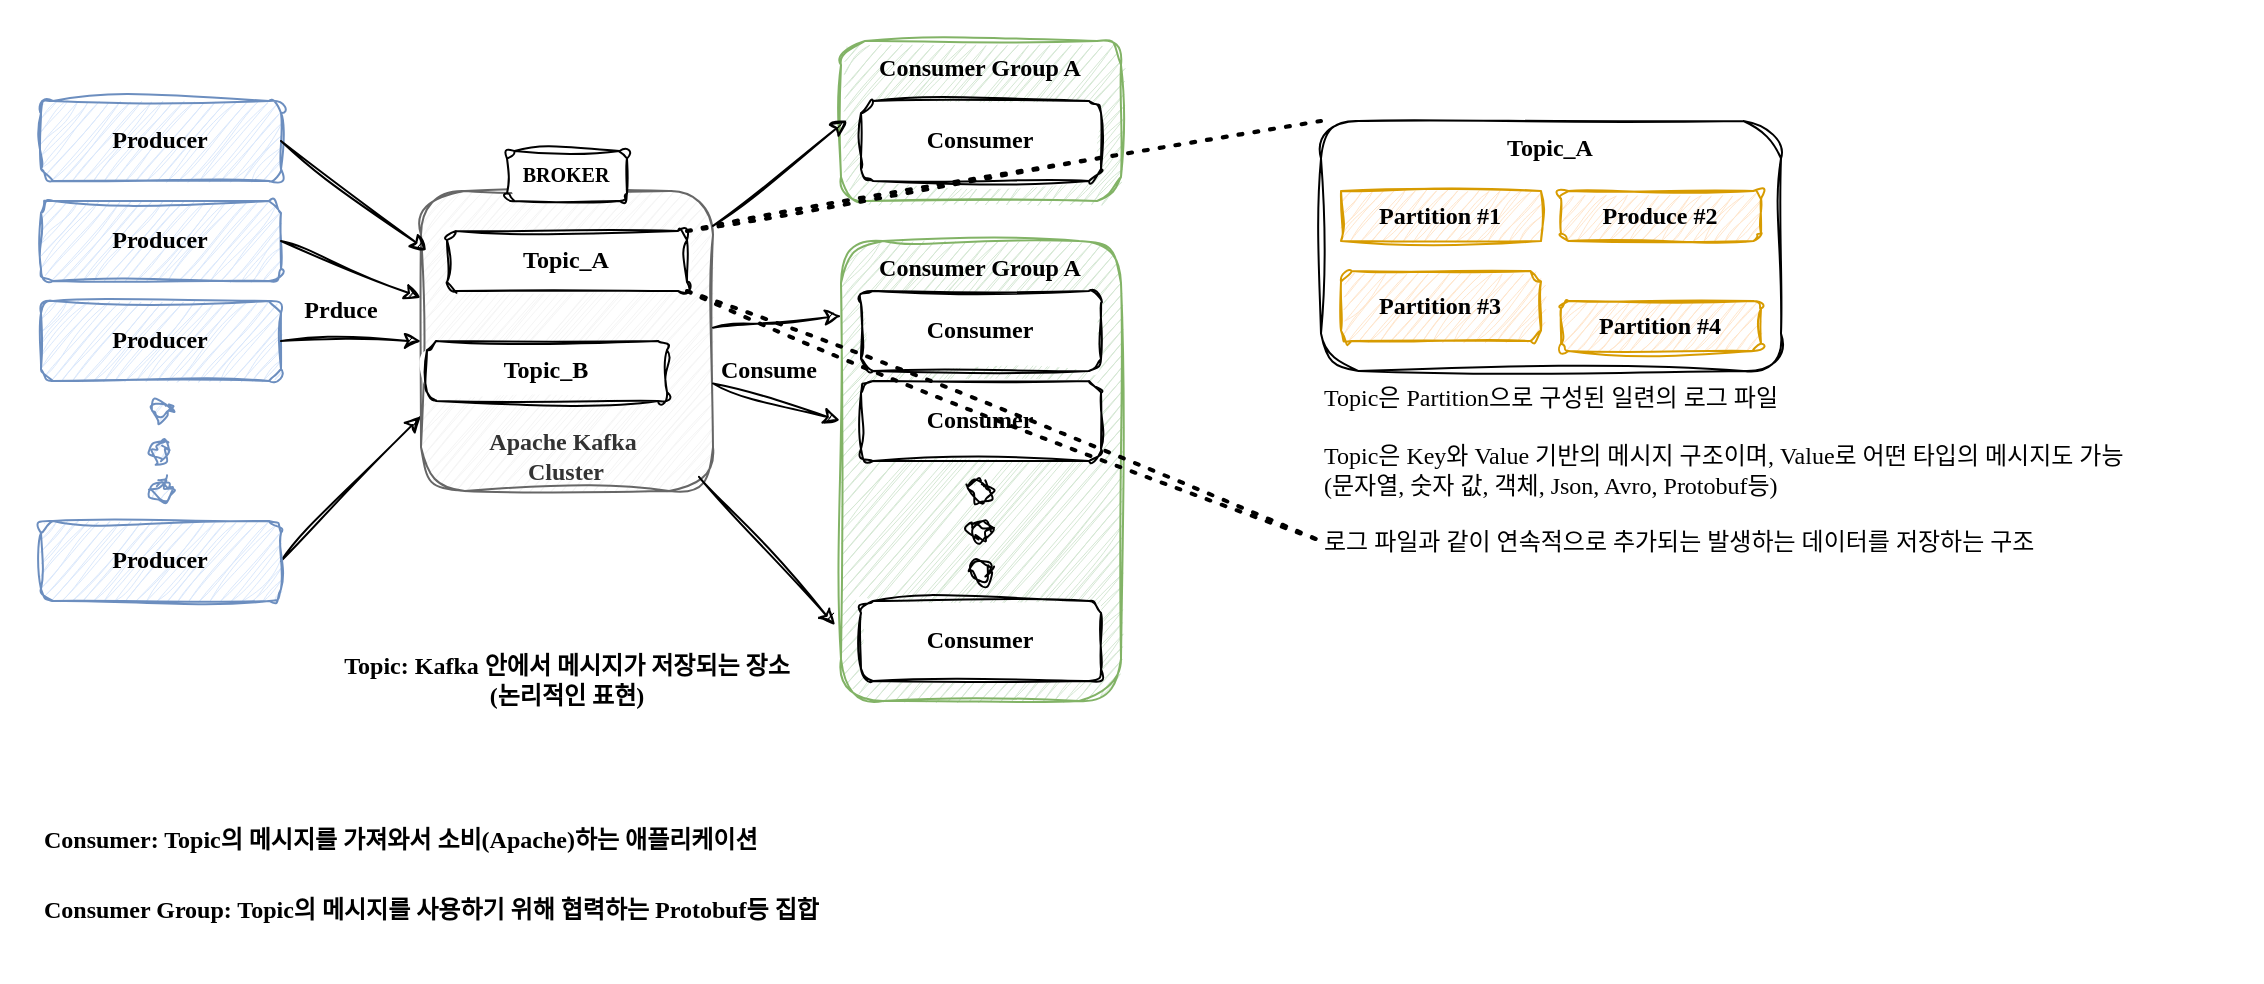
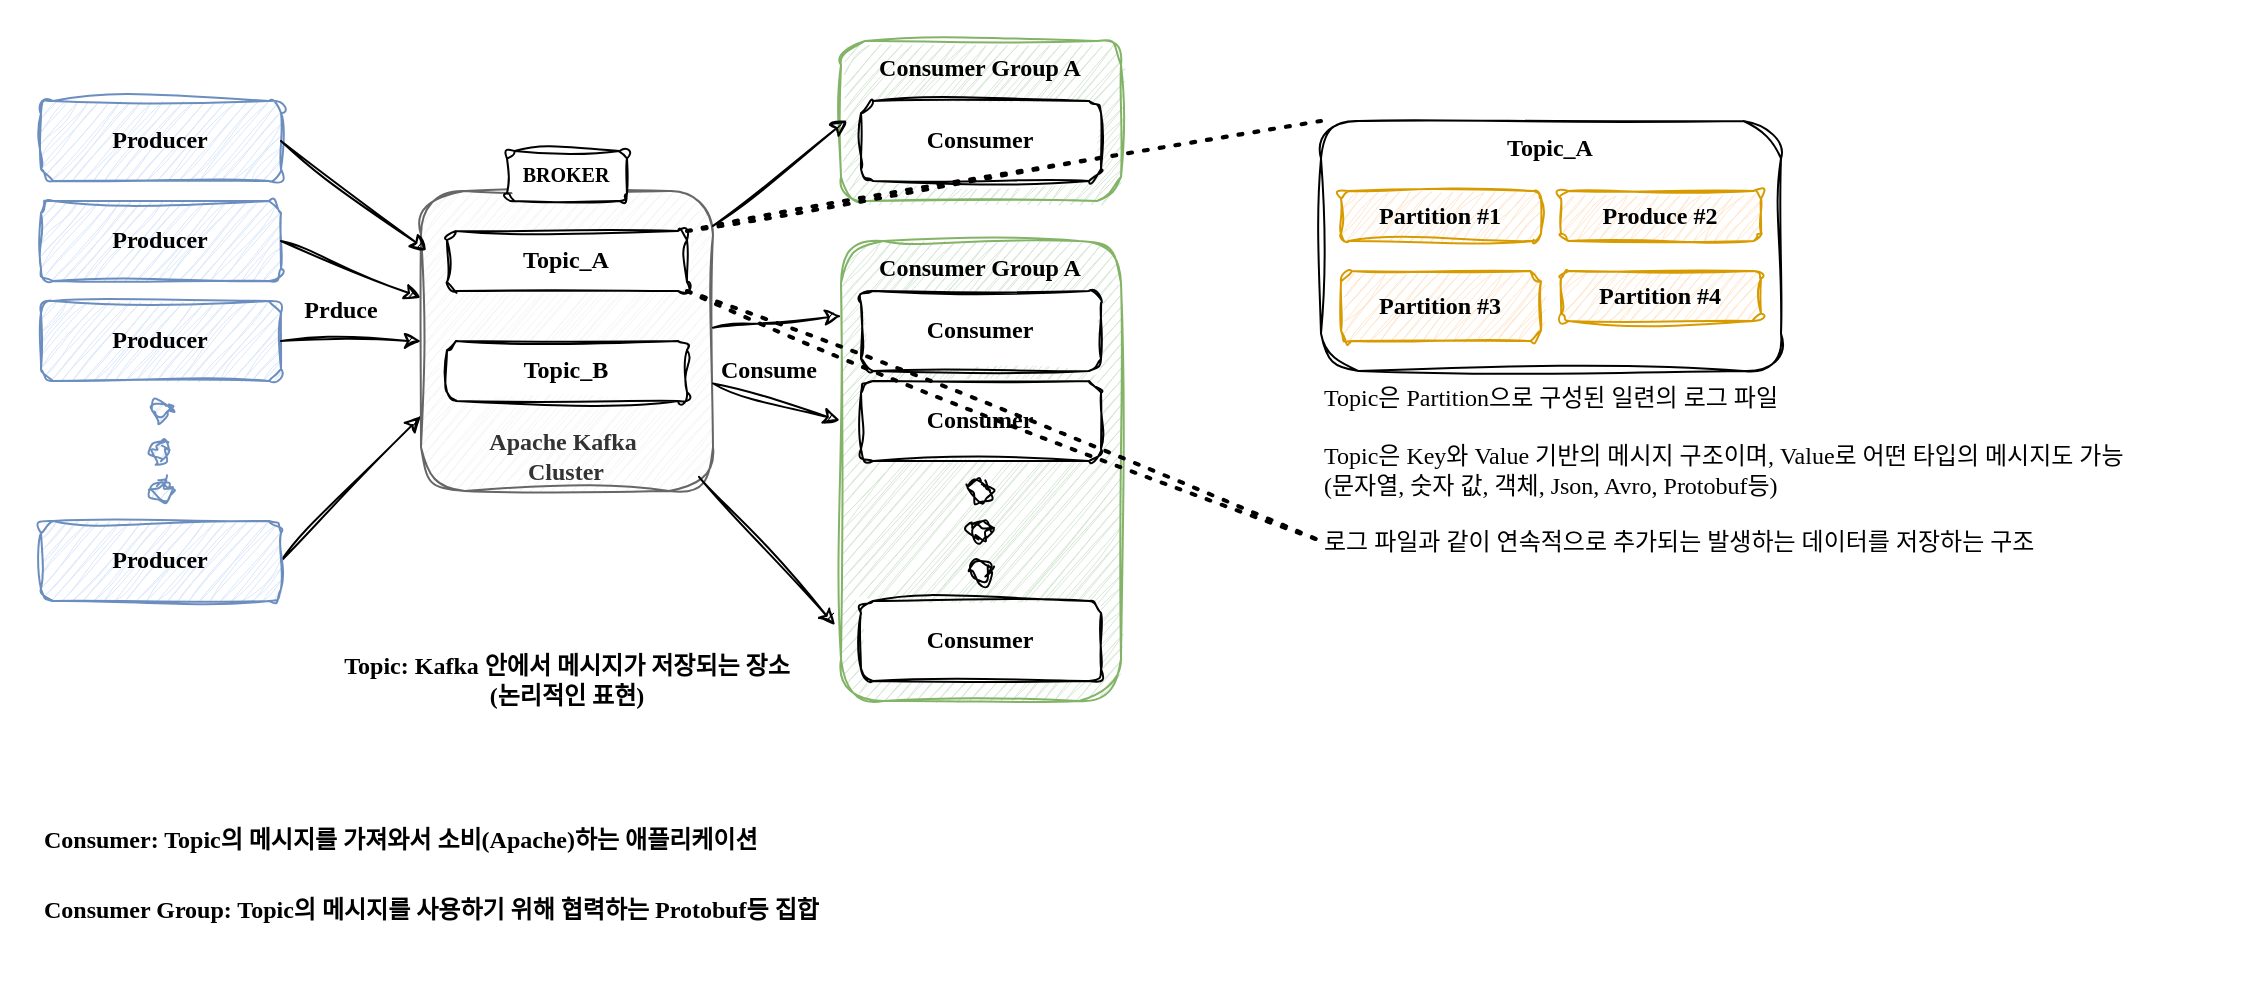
- <mxCell id="39" value="Partition #1" style="whiteSpace=wrap;html=1;sketch=1;hachureGap=4;jiggle=2;curveFitting=1;fontFamily=Comic Sans MS;fontStyle=1;fillColor=#ffe6cc;strokeColor=#d79b00;rounded=0;" vertex="1" parent="37"><mxGeometry x="10" y="35" width="100" height="25" as="geometry" /></mxCell>
+ <mxCell id="39" value="Partition #1" style="rounded=1;whiteSpace=wrap;html=1;sketch=1;hachureGap=4;jiggle=2;curveFitting=1;fontFamily=Comic Sans MS;fontStyle=1;fillColor=#ffe6cc;strokeColor=#d79b00;" vertex="1" parent="37"><mxGeometry x="10" y="35" width="100" height="25" as="geometry" /></mxCell>
- <mxCell id="42" value="Partition #4" style="rounded=1;whiteSpace=wrap;html=1;sketch=1;hachureGap=4;jiggle=2;curveFitting=1;fontFamily=Comic Sans MS;fontStyle=1;fillColor=#ffe6cc;strokeColor=#d79b00;" vertex="1" parent="37"><mxGeometry x="120" y="90" width="100" height="25" as="geometry" /></mxCell>
+ <mxCell id="42" value="Partition #4" style="rounded=1;whiteSpace=wrap;html=1;sketch=1;hachureGap=4;jiggle=2;curveFitting=1;fontFamily=Comic Sans MS;fontStyle=1;fillColor=#ffe6cc;strokeColor=#d79b00;" vertex="1" parent="37"><mxGeometry x="120" y="75" width="100" height="25" as="geometry" /></mxCell>
- <mxCell id="12" value="Topic_B" style="rounded=1;whiteSpace=wrap;html=1;sketch=1;hachureGap=4;jiggle=2;curveFitting=1;fontFamily=Comic Sans MS;fontStyle=1" parent="1" vertex="1"><mxGeometry x="213" y="170" width="120" height="30" as="geometry" /></mxCell>
+ <mxCell id="12" value="Topic_B" style="rounded=1;whiteSpace=wrap;html=1;sketch=1;hachureGap=4;jiggle=2;curveFitting=1;fontFamily=Comic Sans MS;fontStyle=1" parent="1" vertex="1"><mxGeometry x="223" y="170" width="120" height="30" as="geometry" /></mxCell>
